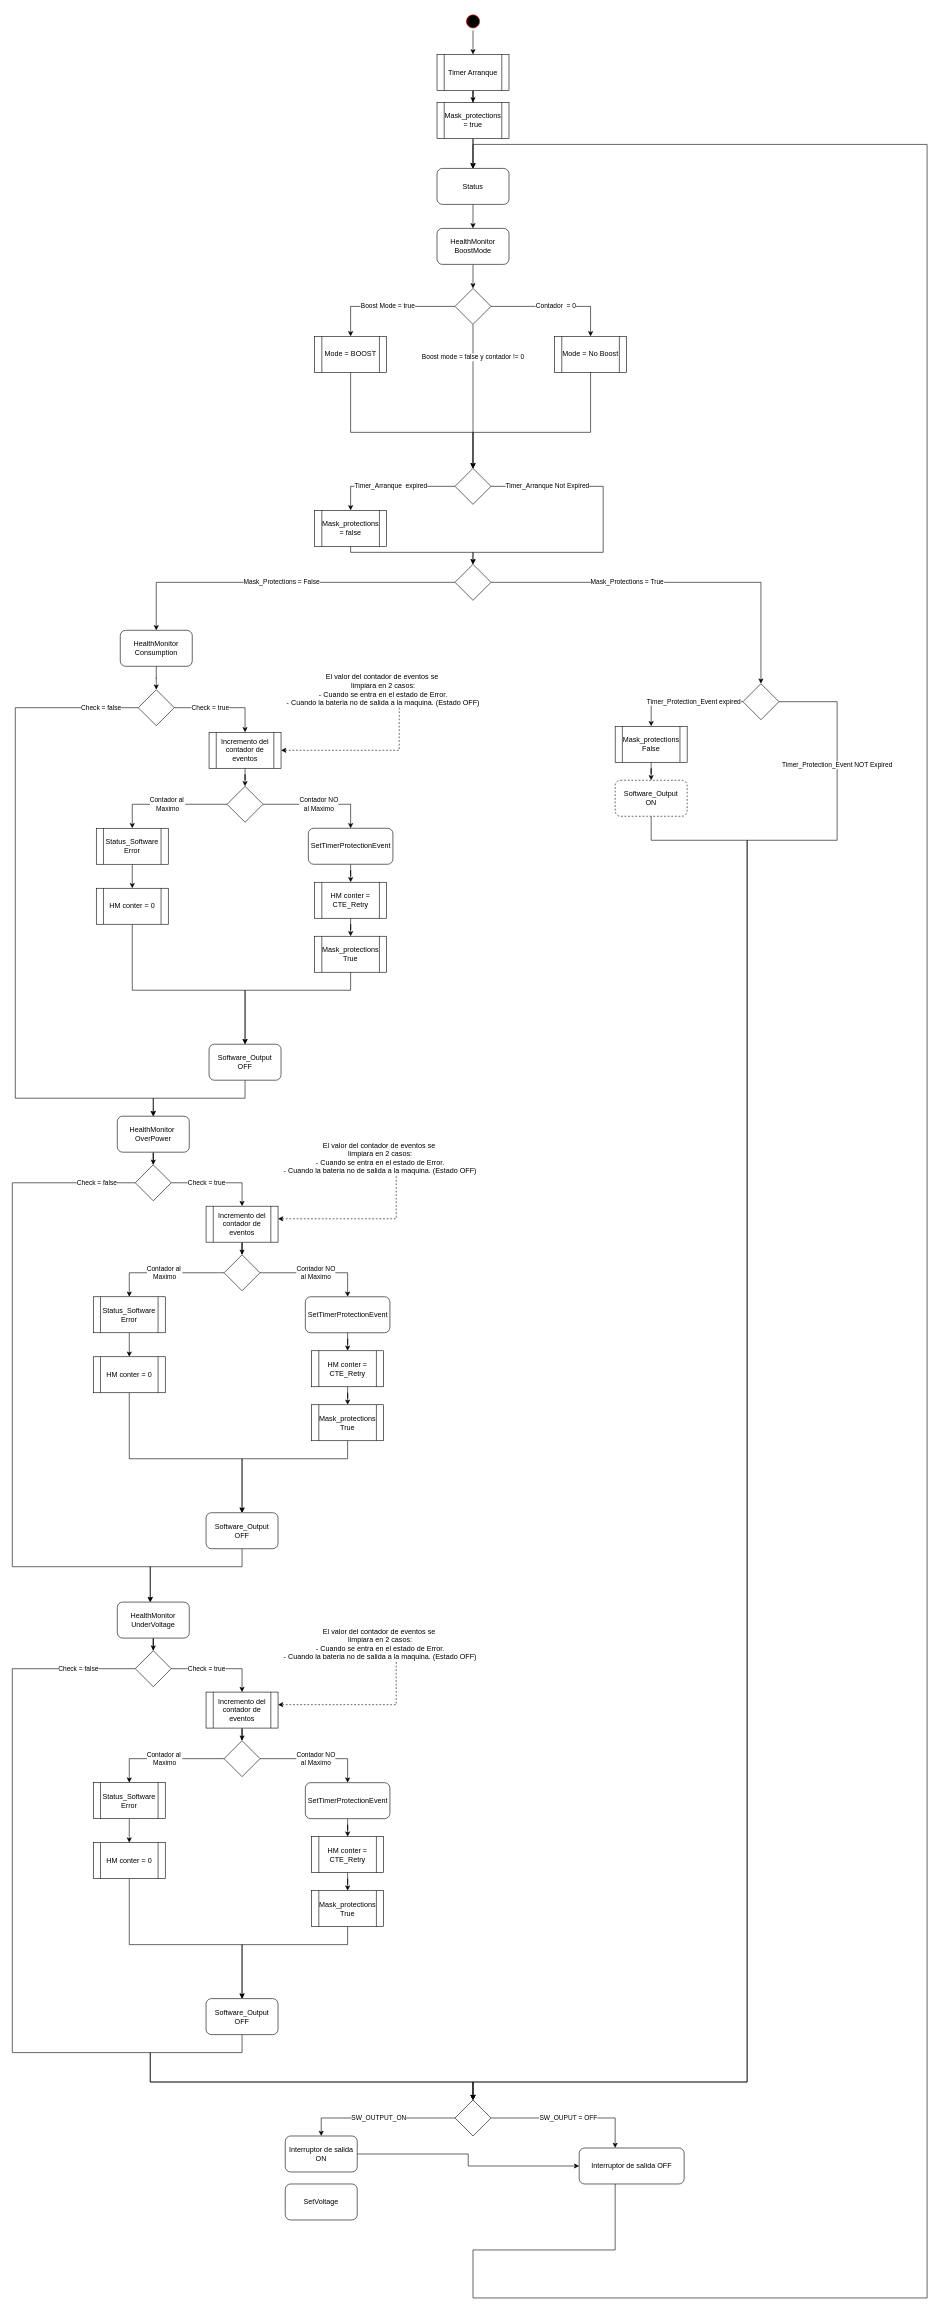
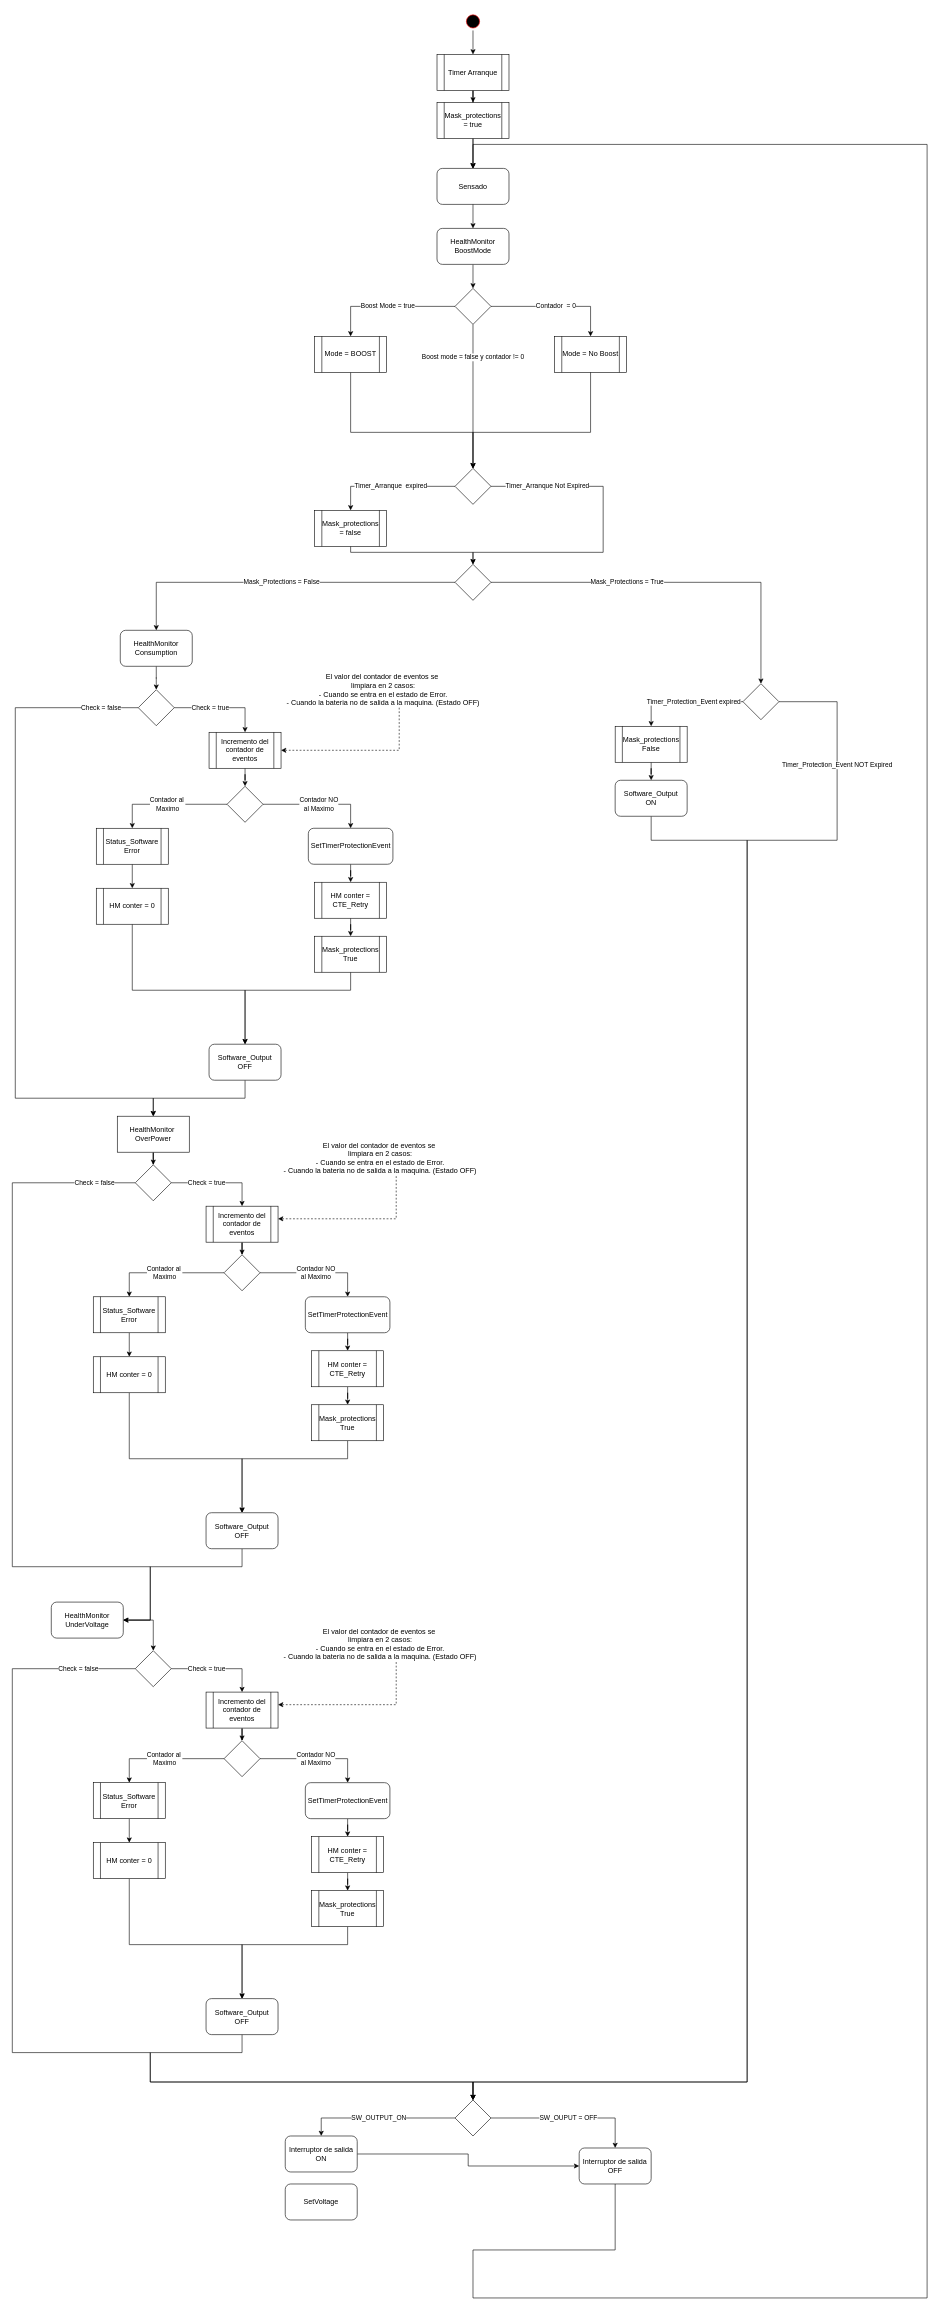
- <mxCell id="5" value="Status" style="rounded=1;whiteSpace=wrap;html=1;" parent="1" vertex="1"><mxGeometry x="728" y="280" width="120" height="60" as="geometry" /></mxCell>
+ <mxCell id="5" value="Sensado" style="rounded=1;whiteSpace=wrap;html=1;" parent="1" vertex="1"><mxGeometry x="728" y="280" width="120" height="60" as="geometry" /></mxCell>
- <mxCell id="58" value="Software_Output&lt;br&gt;ON" style="rounded=1;whiteSpace=wrap;html=1;dashed=1;" parent="1" vertex="1"><mxGeometry x="1025" y="1300" width="120" height="60" as="geometry" /></mxCell>
+ <mxCell id="58" value="Software_Output&lt;br&gt;ON" style="rounded=1;whiteSpace=wrap;html=1;" parent="1" vertex="1"><mxGeometry x="1025" y="1300" width="120" height="60" as="geometry" /></mxCell>
- <mxCell id="91" value="HealthMonitor&amp;nbsp;&lt;br&gt;OverPower" style="rounded=1;whiteSpace=wrap;html=1;" vertex="1" parent="1"><mxGeometry x="195" y="1860" width="120" height="60" as="geometry" /></mxCell>
+ <mxCell id="91" value="HealthMonitor&amp;nbsp;&lt;br&gt;OverPower" style="whiteSpace=wrap;html=1;rounded=0;" vertex="1" parent="1"><mxGeometry x="195" y="1860" width="120" height="60" as="geometry" /></mxCell>
- <mxCell id="115" value="HealthMonitor &lt;br&gt;UnderVoltage" style="rounded=1;whiteSpace=wrap;html=1;" vertex="1" parent="1"><mxGeometry x="195" y="2670" width="120" height="60" as="geometry" /></mxCell>
+ <mxCell id="115" value="HealthMonitor &lt;br&gt;UnderVoltage" style="rounded=1;whiteSpace=wrap;html=1;" vertex="1" parent="1"><mxGeometry x="85" y="2670" width="120" height="60" as="geometry" /></mxCell>
- <mxCell id="67" value="Interruptor de salida OFF" style="rounded=1;whiteSpace=wrap;html=1;" parent="1" vertex="1"><mxGeometry x="965" y="3580" width="175" height="60" as="geometry" /></mxCell>
+ <mxCell id="67" value="Interruptor de salida OFF" style="rounded=1;whiteSpace=wrap;html=1;" parent="1" vertex="1"><mxGeometry x="965" y="3580" width="120" height="60" as="geometry" /></mxCell>
